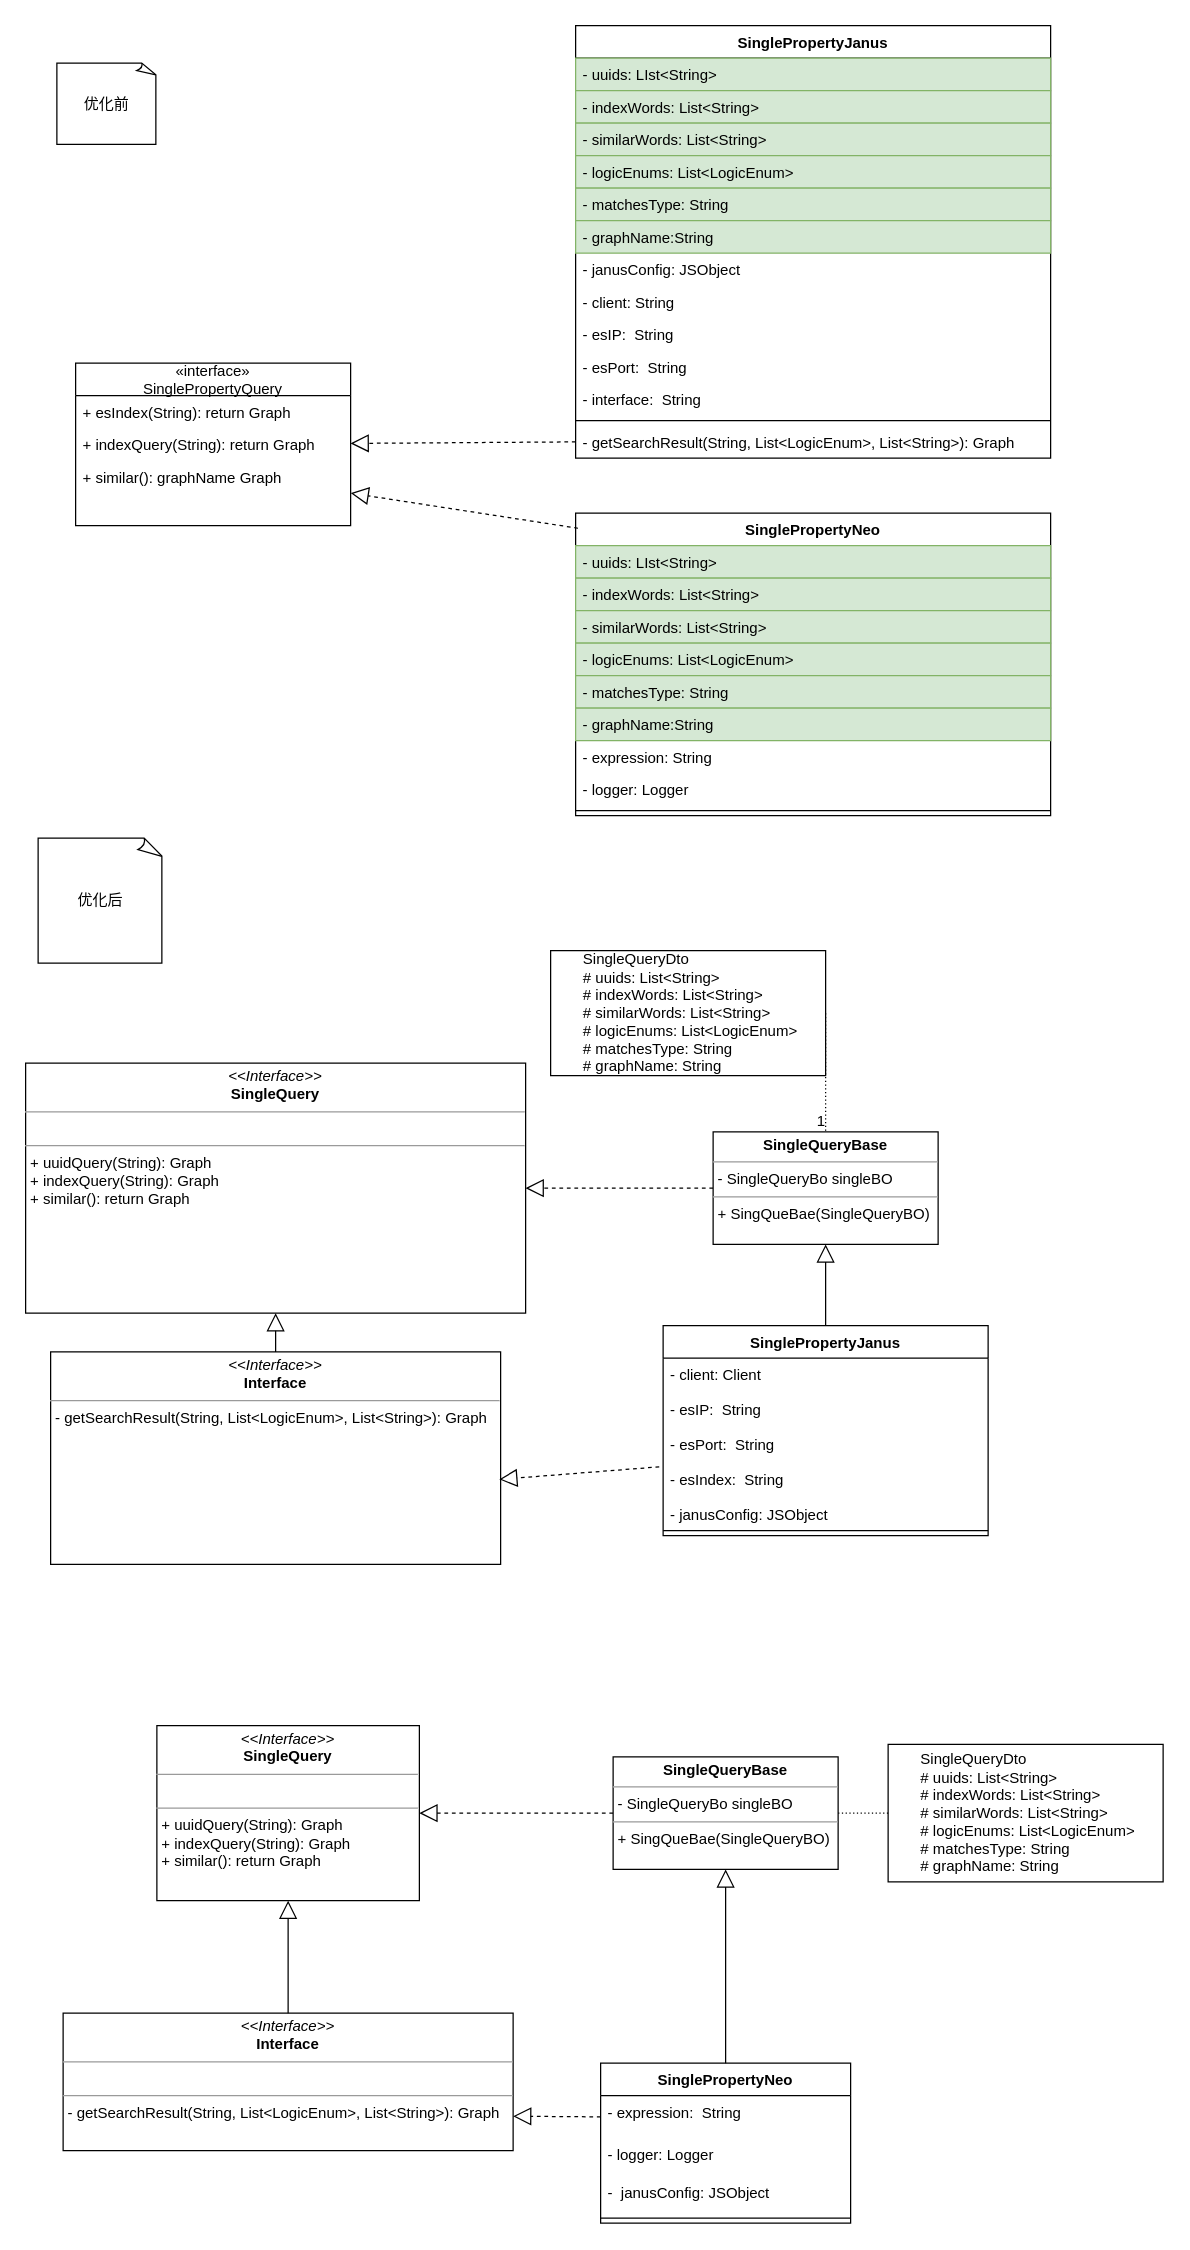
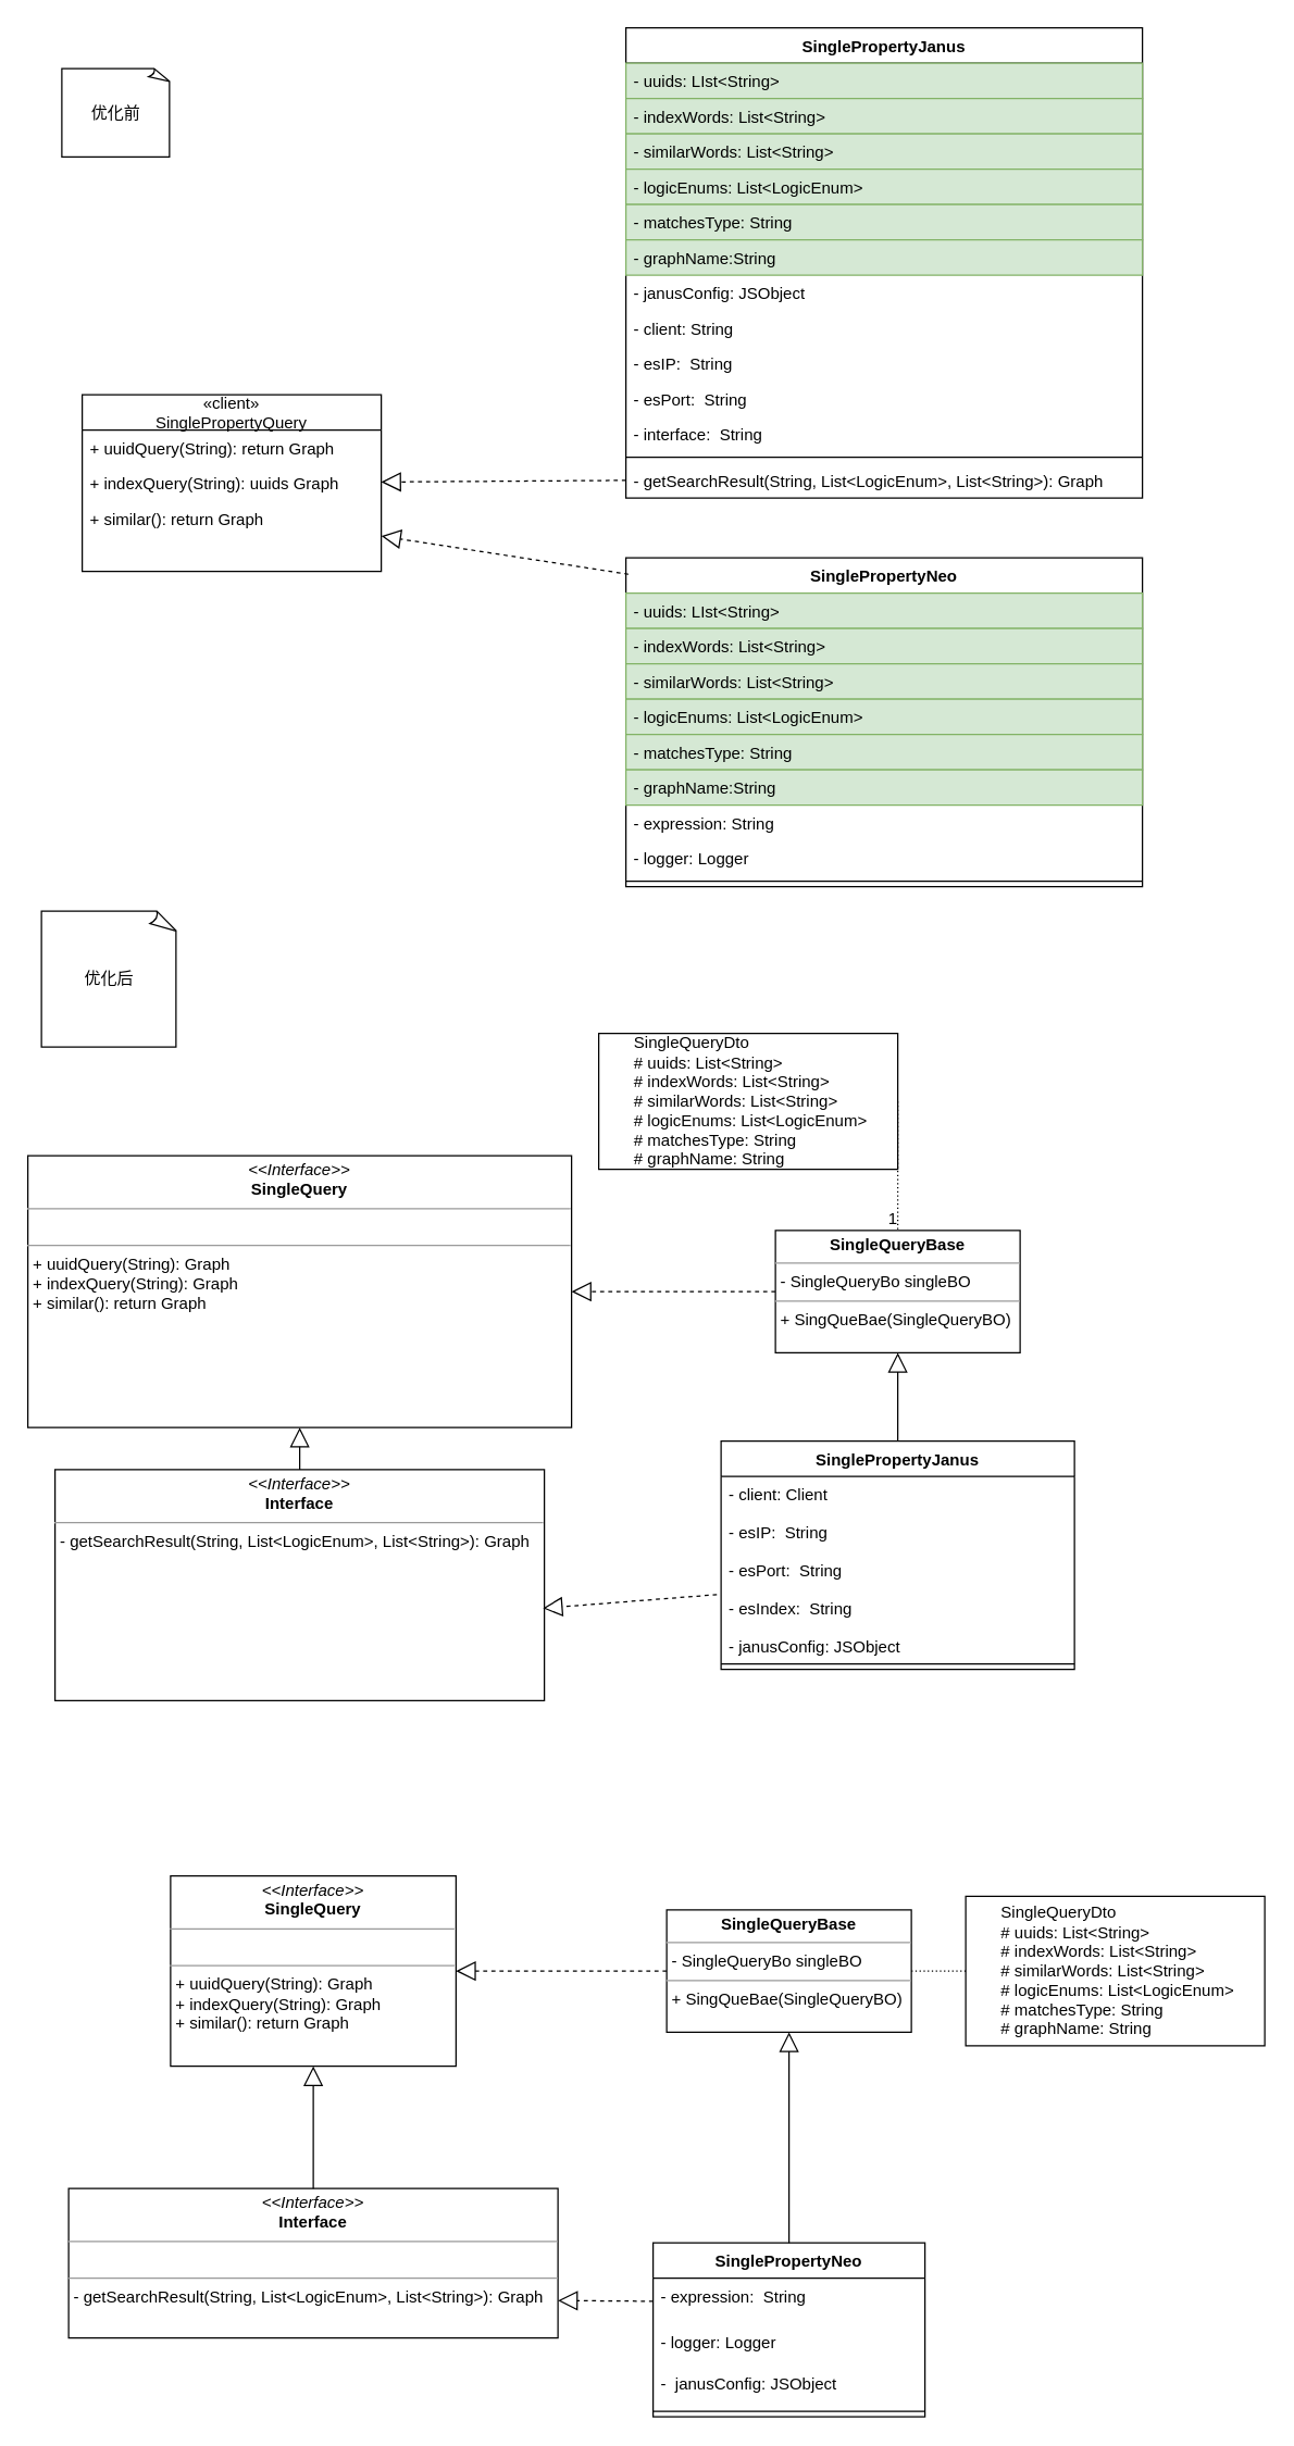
- <mxCell id="16" value="«interface»&#10;SinglePropertyQuery" style="swimlane;fontStyle=0;childLayout=stackLayout;horizontal=1;startSize=26;fillColor=none;horizontalStack=0;resizeParent=1;resizeParentMax=0;resizeLast=0;collapsible=1;marginBottom=0;" vertex="1" parent="1"><mxGeometry x="60" y="290" width="220" height="130" as="geometry" /></mxCell>
+ <mxCell id="16" value="«client»&#10;SinglePropertyQuery" style="swimlane;fontStyle=0;childLayout=stackLayout;horizontal=1;startSize=26;fillColor=none;horizontalStack=0;resizeParent=1;resizeParentMax=0;resizeLast=0;collapsible=1;marginBottom=0;" vertex="1" parent="1"><mxGeometry x="60" y="290" width="220" height="130" as="geometry" /></mxCell>
- <mxCell id="17" value="+ esIndex(String): return Graph" style="text;strokeColor=none;fillColor=none;align=left;verticalAlign=top;spacingLeft=4;spacingRight=4;overflow=hidden;rotatable=0;points=[[0,0.5],[1,0.5]];portConstraint=eastwest;" vertex="1" parent="16"><mxGeometry y="26" width="220" height="26" as="geometry" /></mxCell>
+ <mxCell id="17" value="+ uuidQuery(String): return Graph" style="text;strokeColor=none;fillColor=none;align=left;verticalAlign=top;spacingLeft=4;spacingRight=4;overflow=hidden;rotatable=0;points=[[0,0.5],[1,0.5]];portConstraint=eastwest;" vertex="1" parent="16"><mxGeometry y="26" width="220" height="26" as="geometry" /></mxCell>
- <mxCell id="18" value="+ indexQuery(String): return Graph" style="text;strokeColor=none;fillColor=none;align=left;verticalAlign=top;spacingLeft=4;spacingRight=4;overflow=hidden;rotatable=0;points=[[0,0.5],[1,0.5]];portConstraint=eastwest;" vertex="1" parent="16"><mxGeometry y="52" width="220" height="26" as="geometry" /></mxCell>
+ <mxCell id="18" value="+ indexQuery(String): uuids Graph" style="text;strokeColor=none;fillColor=none;align=left;verticalAlign=top;spacingLeft=4;spacingRight=4;overflow=hidden;rotatable=0;points=[[0,0.5],[1,0.5]];portConstraint=eastwest;" vertex="1" parent="16"><mxGeometry y="52" width="220" height="26" as="geometry" /></mxCell>
- <mxCell id="19" value="+ similar(): graphName Graph" style="text;strokeColor=none;fillColor=none;align=left;verticalAlign=top;spacingLeft=4;spacingRight=4;overflow=hidden;rotatable=0;points=[[0,0.5],[1,0.5]];portConstraint=eastwest;" vertex="1" parent="16"><mxGeometry y="78" width="220" height="52" as="geometry" /></mxCell>
+ <mxCell id="19" value="+ similar(): return Graph" style="text;strokeColor=none;fillColor=none;align=left;verticalAlign=top;spacingLeft=4;spacingRight=4;overflow=hidden;rotatable=0;points=[[0,0.5],[1,0.5]];portConstraint=eastwest;" vertex="1" parent="16"><mxGeometry y="78" width="220" height="52" as="geometry" /></mxCell>
